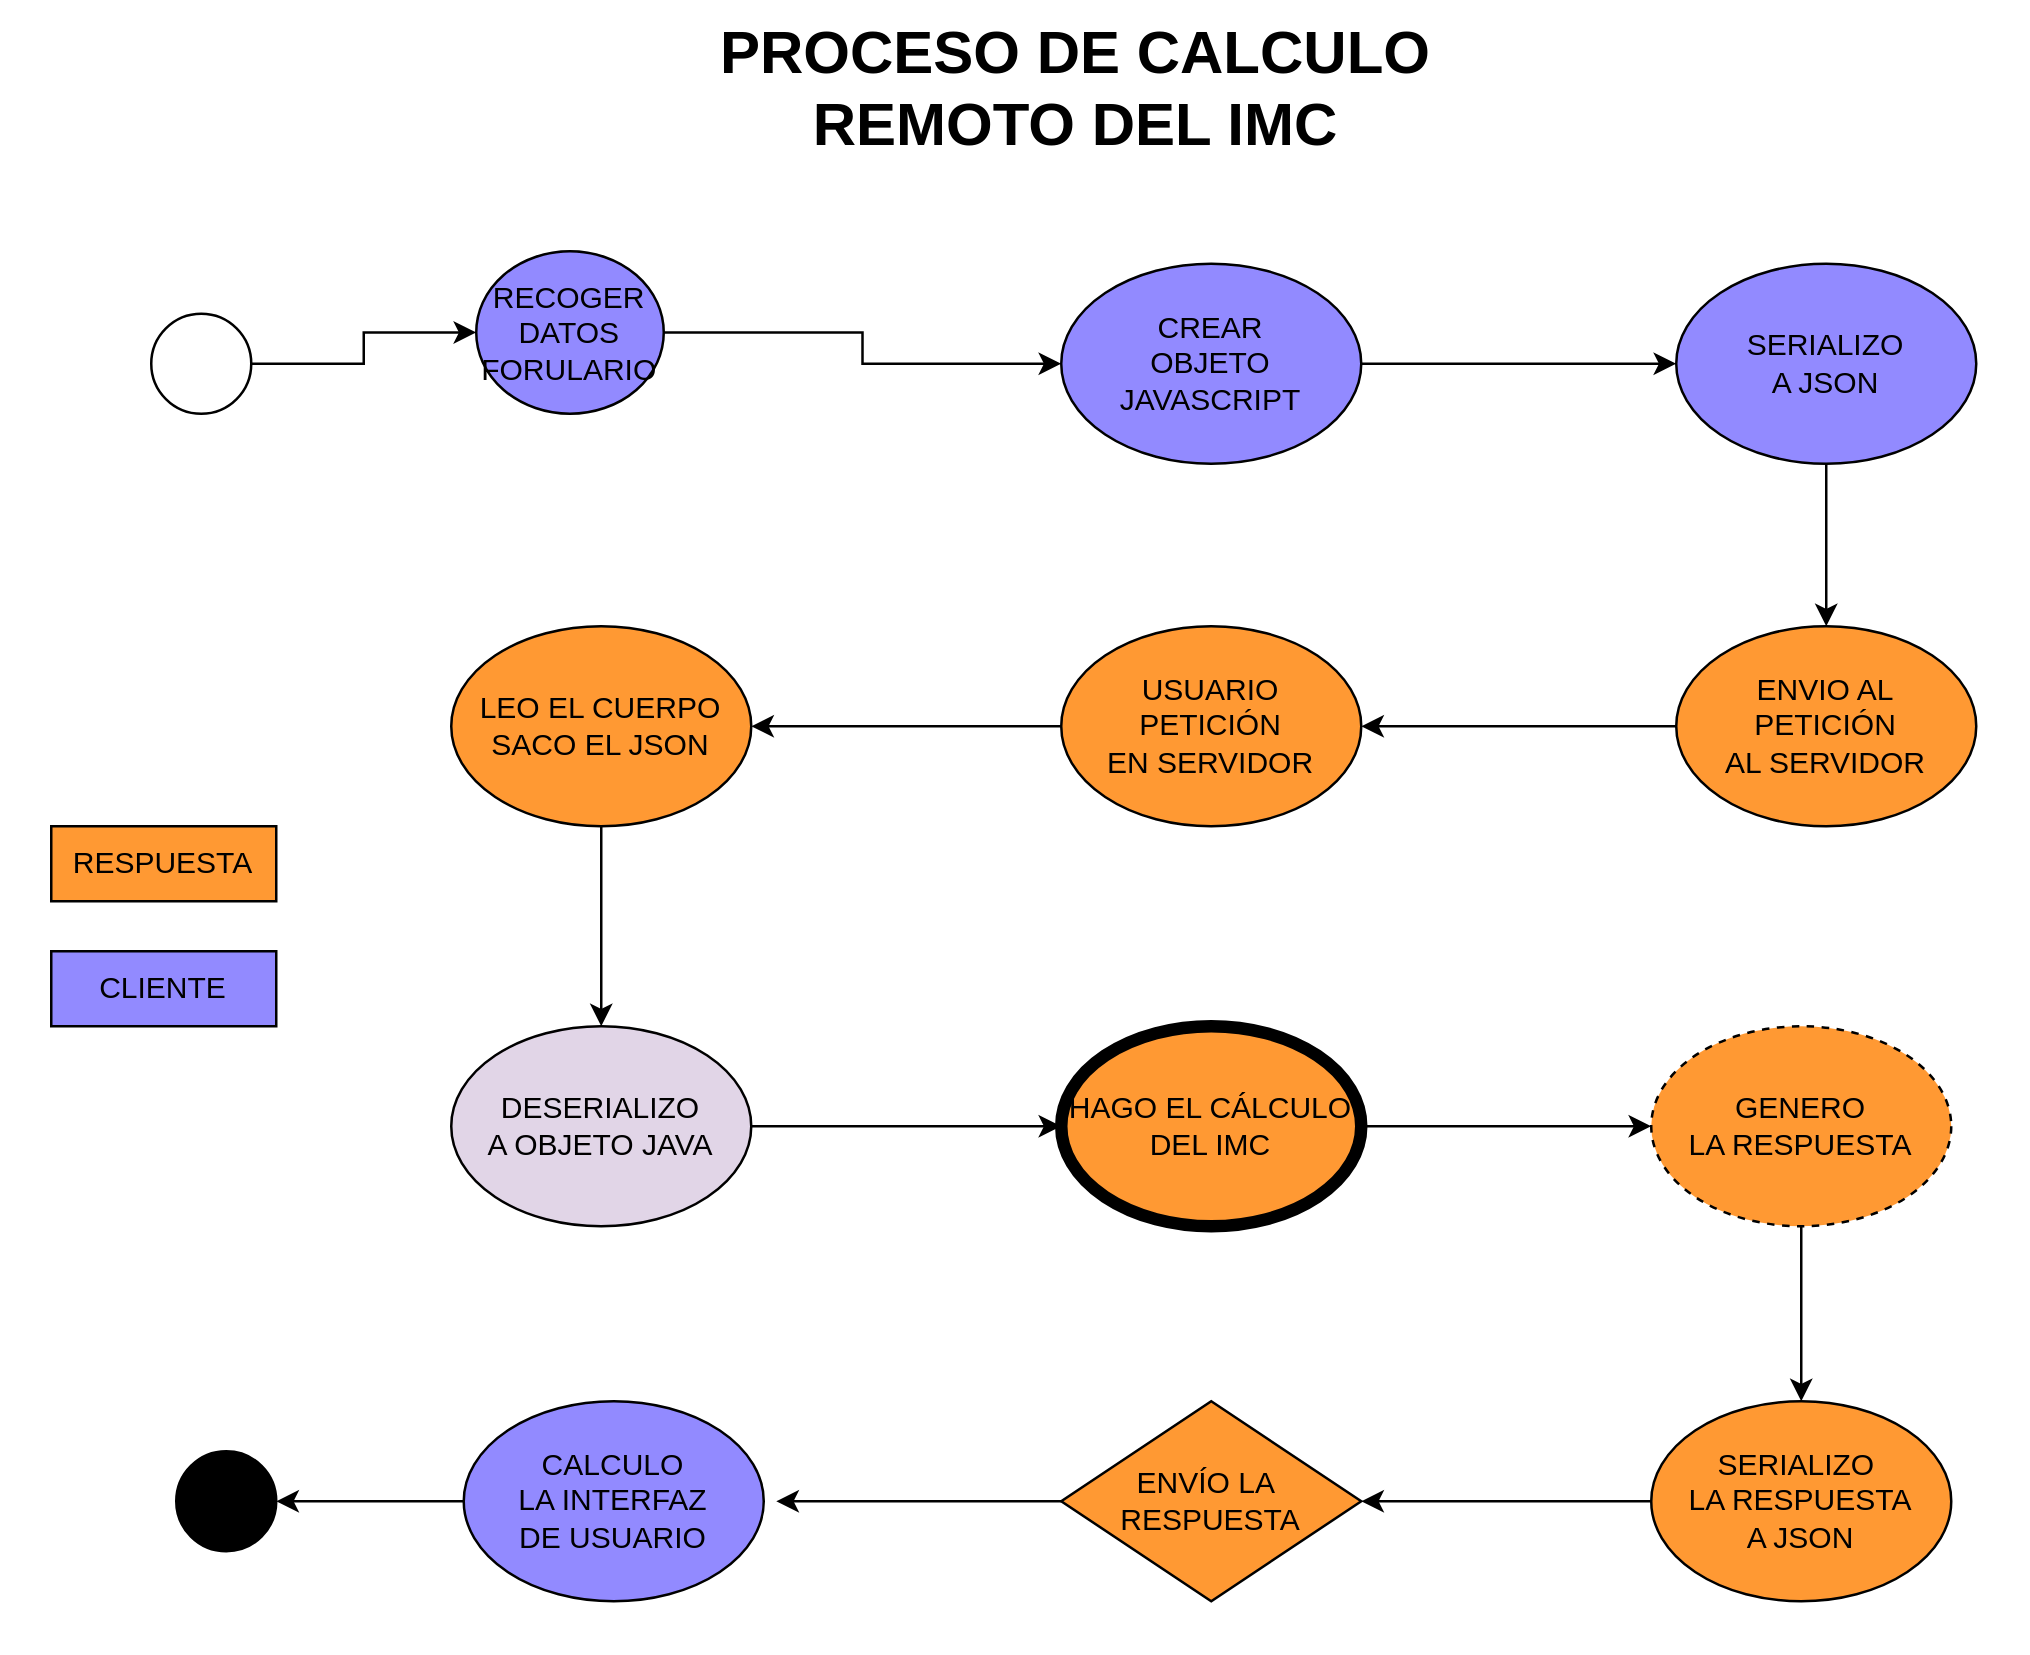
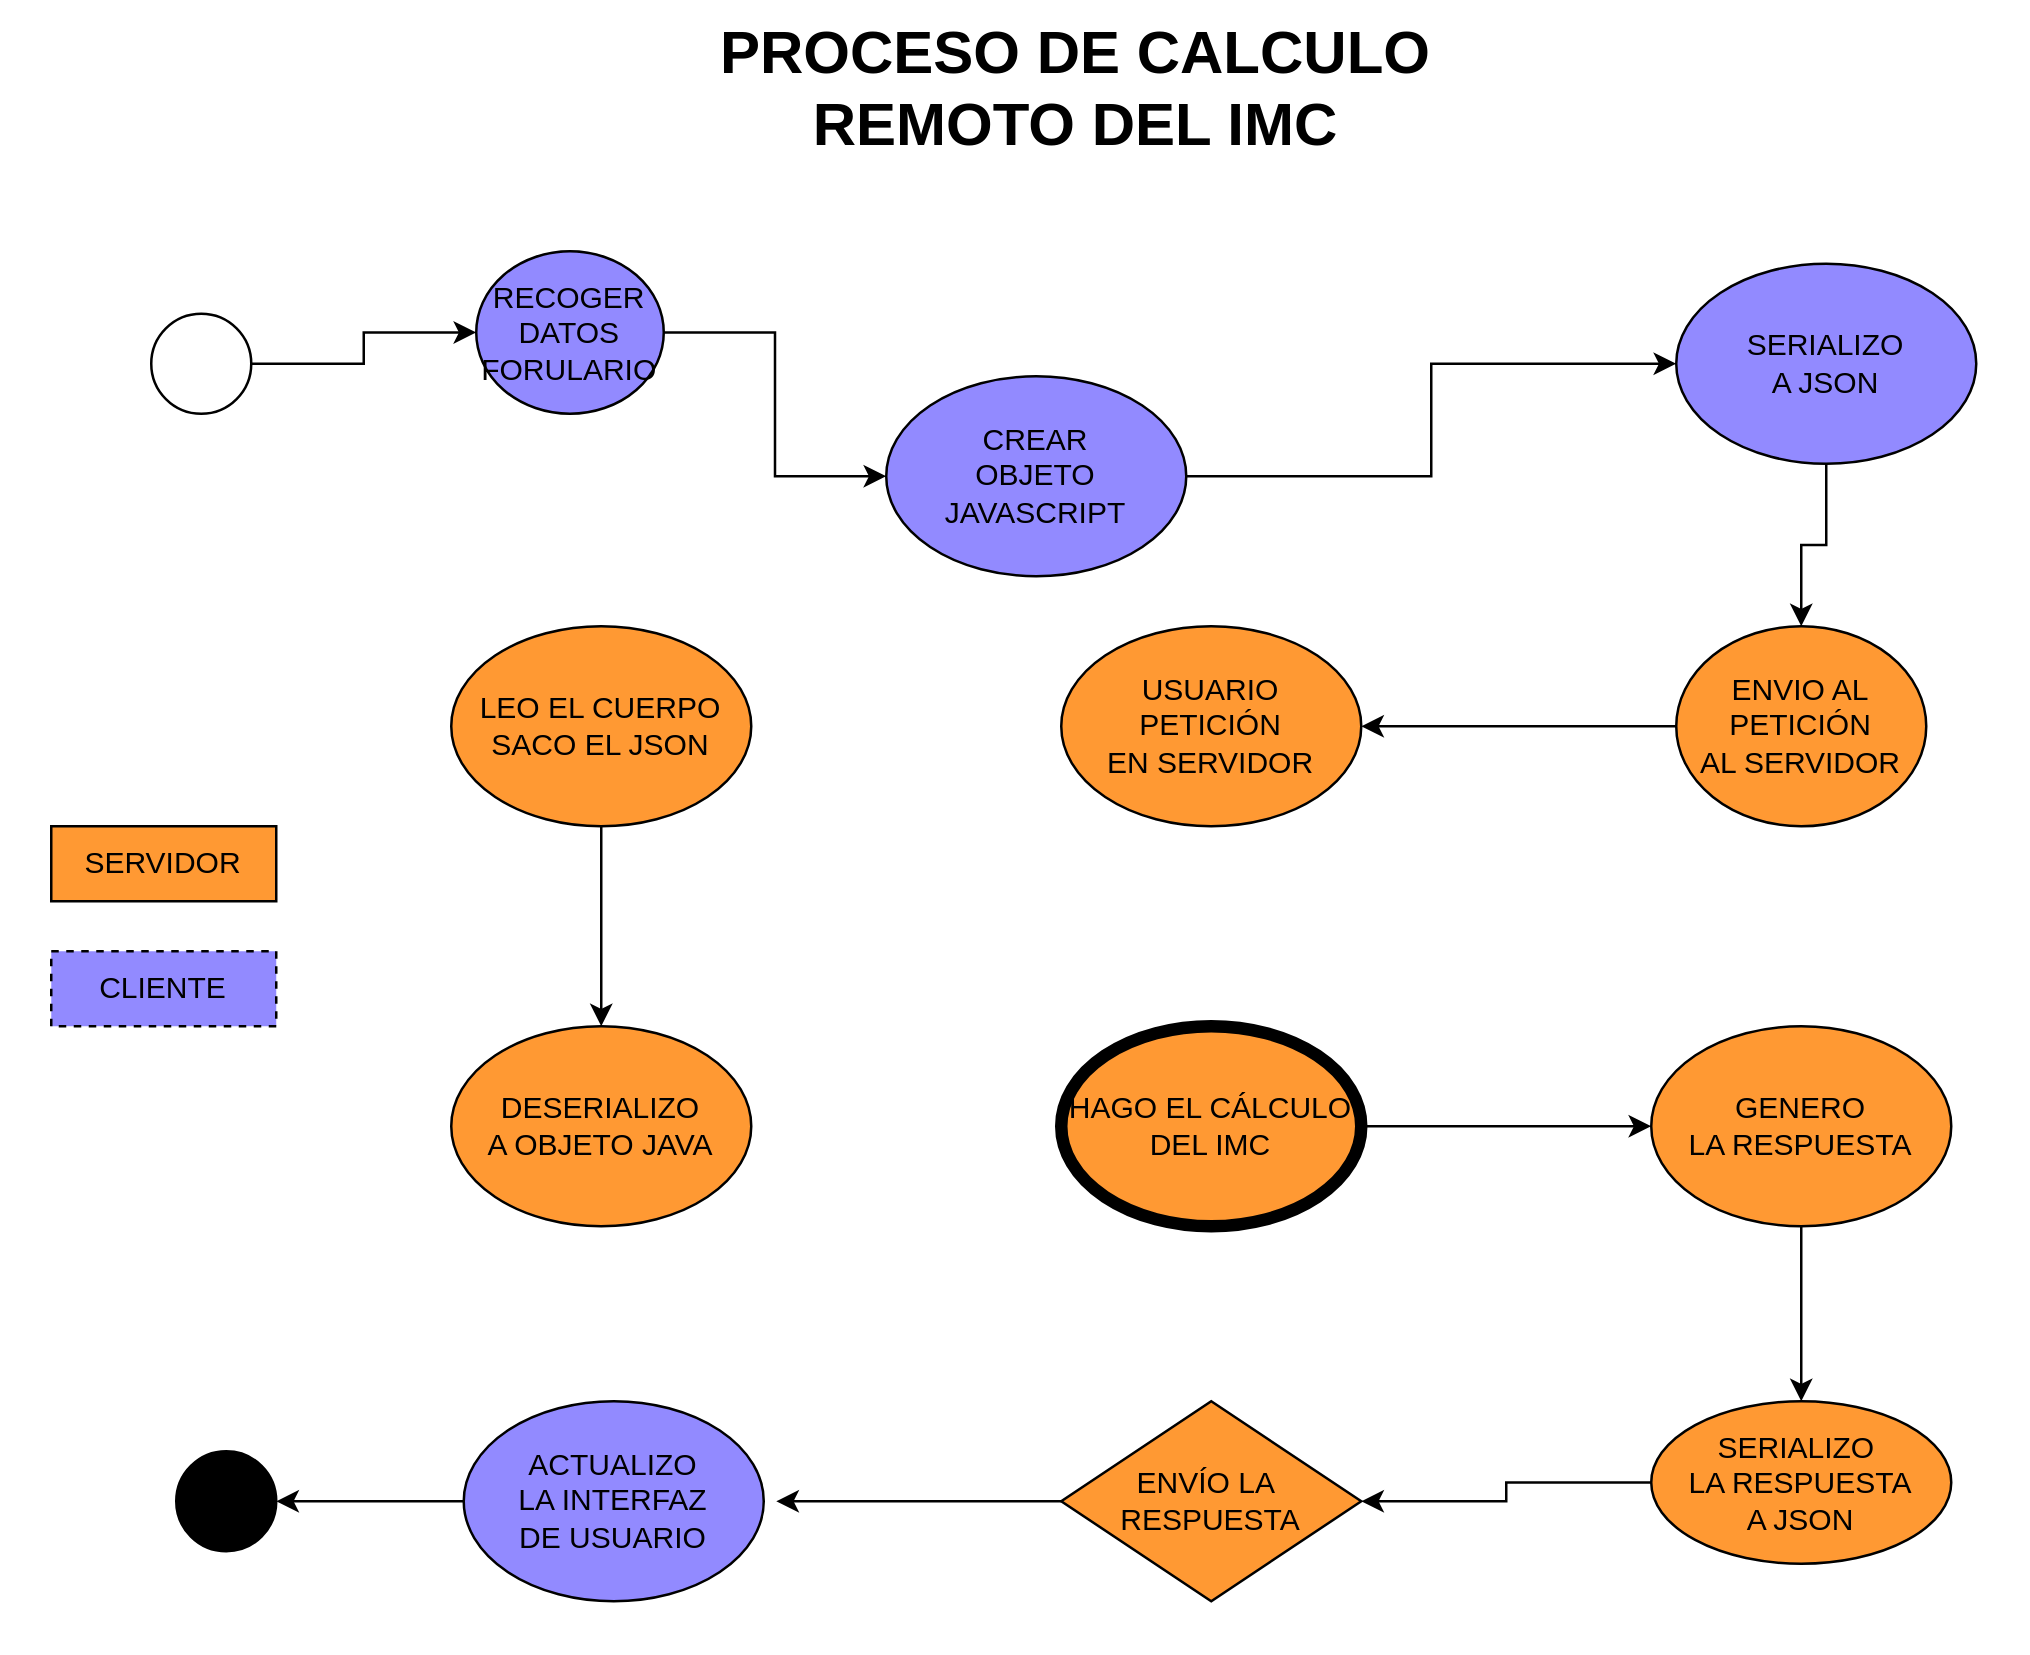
- <mxCell id="8" value="CREAR&lt;div&gt;OBJETO JAVASCRIPT&lt;/div&gt;" style="ellipse;whiteSpace=wrap;html=1;fillColor=#928aff;" vertex="1" parent="1"><mxGeometry x="424" y="105" width="120" height="80" as="geometry" /></mxCell>
+ <mxCell id="8" value="CREAR&lt;div&gt;OBJETO JAVASCRIPT&lt;/div&gt;" style="ellipse;whiteSpace=wrap;html=1;fillColor=#928aff;" vertex="1" parent="1"><mxGeometry x="354" y="150" width="120" height="80" as="geometry" /></mxCell>
- <mxCell id="14" style="edgeStyle=orthogonalEdgeStyle;rounded=0;orthogonalLoop=1;jettySize=auto;html=1;" edge="1" parent="1" source="15" target="17"><mxGeometry relative="1" as="geometry" /></mxCell>
- <mxCell id="13" value="ENVIO AL&lt;div&gt;PETICIÓN&lt;/div&gt;&lt;div&gt;AL SERVIDOR&lt;/div&gt;" style="ellipse;whiteSpace=wrap;html=1;fillColor=#FF9933;" vertex="1" parent="1"><mxGeometry x="670" y="250" width="120" height="80" as="geometry" /></mxCell>
+ <mxCell id="13" value="ENVIO AL&lt;div&gt;PETICIÓN&lt;/div&gt;&lt;div&gt;AL SERVIDOR&lt;/div&gt;" style="ellipse;whiteSpace=wrap;html=1;fillColor=#FF9933;" vertex="1" parent="1"><mxGeometry x="670" y="250" width="100" height="80" as="geometry" /></mxCell>
- <mxCell id="30" value="RESPUESTA" style="rounded=0;whiteSpace=wrap;html=1;fillColor=#FF9933;" vertex="1" parent="1"><mxGeometry x="20" y="330" width="90" height="30" as="geometry" /></mxCell>
+ <mxCell id="30" value="SERVIDOR" style="rounded=0;whiteSpace=wrap;html=1;fillColor=#FF9933;" vertex="1" parent="1"><mxGeometry x="20" y="330" width="90" height="30" as="geometry" /></mxCell>
- <mxCell id="31" value="CLIENTE" style="rounded=0;whiteSpace=wrap;html=1;fillColor=#928aff;" vertex="1" parent="1"><mxGeometry x="20" y="380" width="90" height="30" as="geometry" /></mxCell>
+ <mxCell id="31" value="CLIENTE" style="rounded=0;whiteSpace=wrap;html=1;fillColor=#928aff;dashed=1;" vertex="1" parent="1"><mxGeometry x="20" y="380" width="90" height="30" as="geometry" /></mxCell>
- <mxCell id="19" value="DESERIALIZO&lt;div&gt;A OBJETO JAVA&lt;/div&gt;" style="ellipse;whiteSpace=wrap;html=1;fillColor=#e1d5e7;" vertex="1" parent="1"><mxGeometry x="180" y="410" width="120" height="80" as="geometry" /></mxCell>
+ <mxCell id="19" value="DESERIALIZO&lt;div&gt;A OBJETO JAVA&lt;/div&gt;" style="ellipse;whiteSpace=wrap;html=1;fillColor=#FF9933;" vertex="1" parent="1"><mxGeometry x="180" y="410" width="120" height="80" as="geometry" /></mxCell>
- <mxCell id="18" style="edgeStyle=orthogonalEdgeStyle;rounded=0;orthogonalLoop=1;jettySize=auto;html=1;entryX=0;entryY=0.5;entryDx=0;entryDy=0;" edge="1" parent="1" source="19" target="21"><mxGeometry relative="1" as="geometry" /></mxCell>
- <mxCell id="23" value="GENERO&lt;div&gt;LA RESPUESTA&lt;/div&gt;" style="ellipse;whiteSpace=wrap;html=1;fillColor=#FF9933;dashed=1;" vertex="1" parent="1"><mxGeometry x="660" y="410" width="120" height="80" as="geometry" /></mxCell>
+ <mxCell id="23" value="GENERO&lt;div&gt;LA RESPUESTA&lt;/div&gt;" style="ellipse;whiteSpace=wrap;html=1;fillColor=#FF9933;" vertex="1" parent="1"><mxGeometry x="660" y="410" width="120" height="80" as="geometry" /></mxCell>
- <mxCell id="29" value="CALCULO&lt;div&gt;LA INTERFAZ&lt;/div&gt;&lt;div&gt;DE USUARIO&lt;/div&gt;" style="ellipse;whiteSpace=wrap;html=1;fillColor=#928aff;" vertex="1" parent="1"><mxGeometry x="185" y="560" width="120" height="80" as="geometry" /></mxCell>
+ <mxCell id="29" value="ACTUALIZO&lt;div&gt;LA INTERFAZ&lt;/div&gt;&lt;div&gt;DE USUARIO&lt;/div&gt;" style="ellipse;whiteSpace=wrap;html=1;fillColor=#928aff;" vertex="1" parent="1"><mxGeometry x="185" y="560" width="120" height="80" as="geometry" /></mxCell>
- <mxCell id="25" value="SERIALIZO&amp;nbsp;&lt;div&gt;LA RESPUESTA&lt;/div&gt;&lt;div&gt;A JSON&lt;/div&gt;" style="ellipse;whiteSpace=wrap;html=1;fillColor=#FF9933;" vertex="1" parent="1"><mxGeometry x="660" y="560" width="120" height="80" as="geometry" /></mxCell>
+ <mxCell id="25" value="SERIALIZO&amp;nbsp;&lt;div&gt;LA RESPUESTA&lt;/div&gt;&lt;div&gt;A JSON&lt;/div&gt;" style="ellipse;whiteSpace=wrap;html=1;fillColor=#FF9933;" vertex="1" parent="1"><mxGeometry x="660" y="560" width="120" height="65" as="geometry" /></mxCell>
